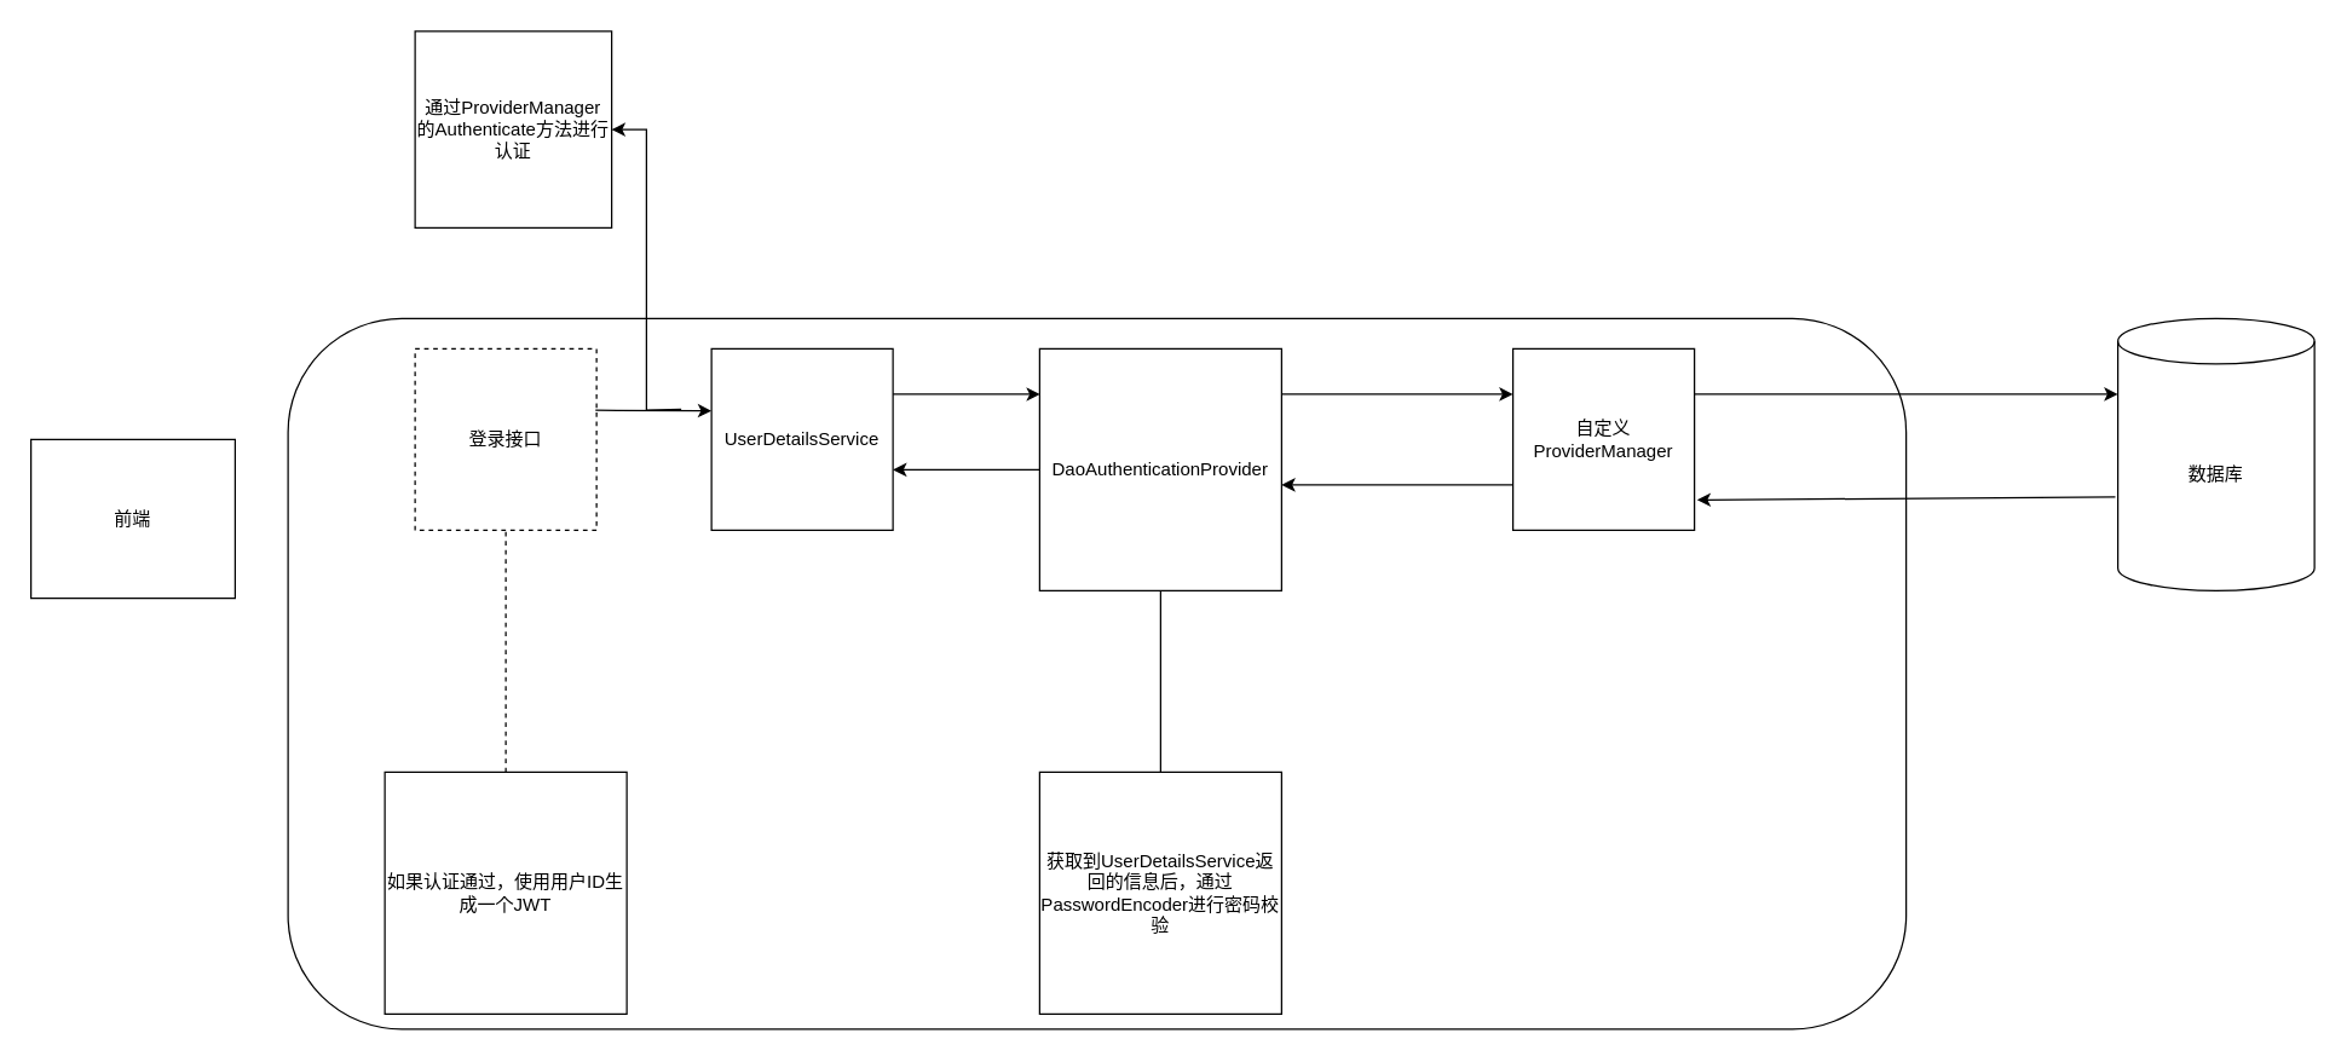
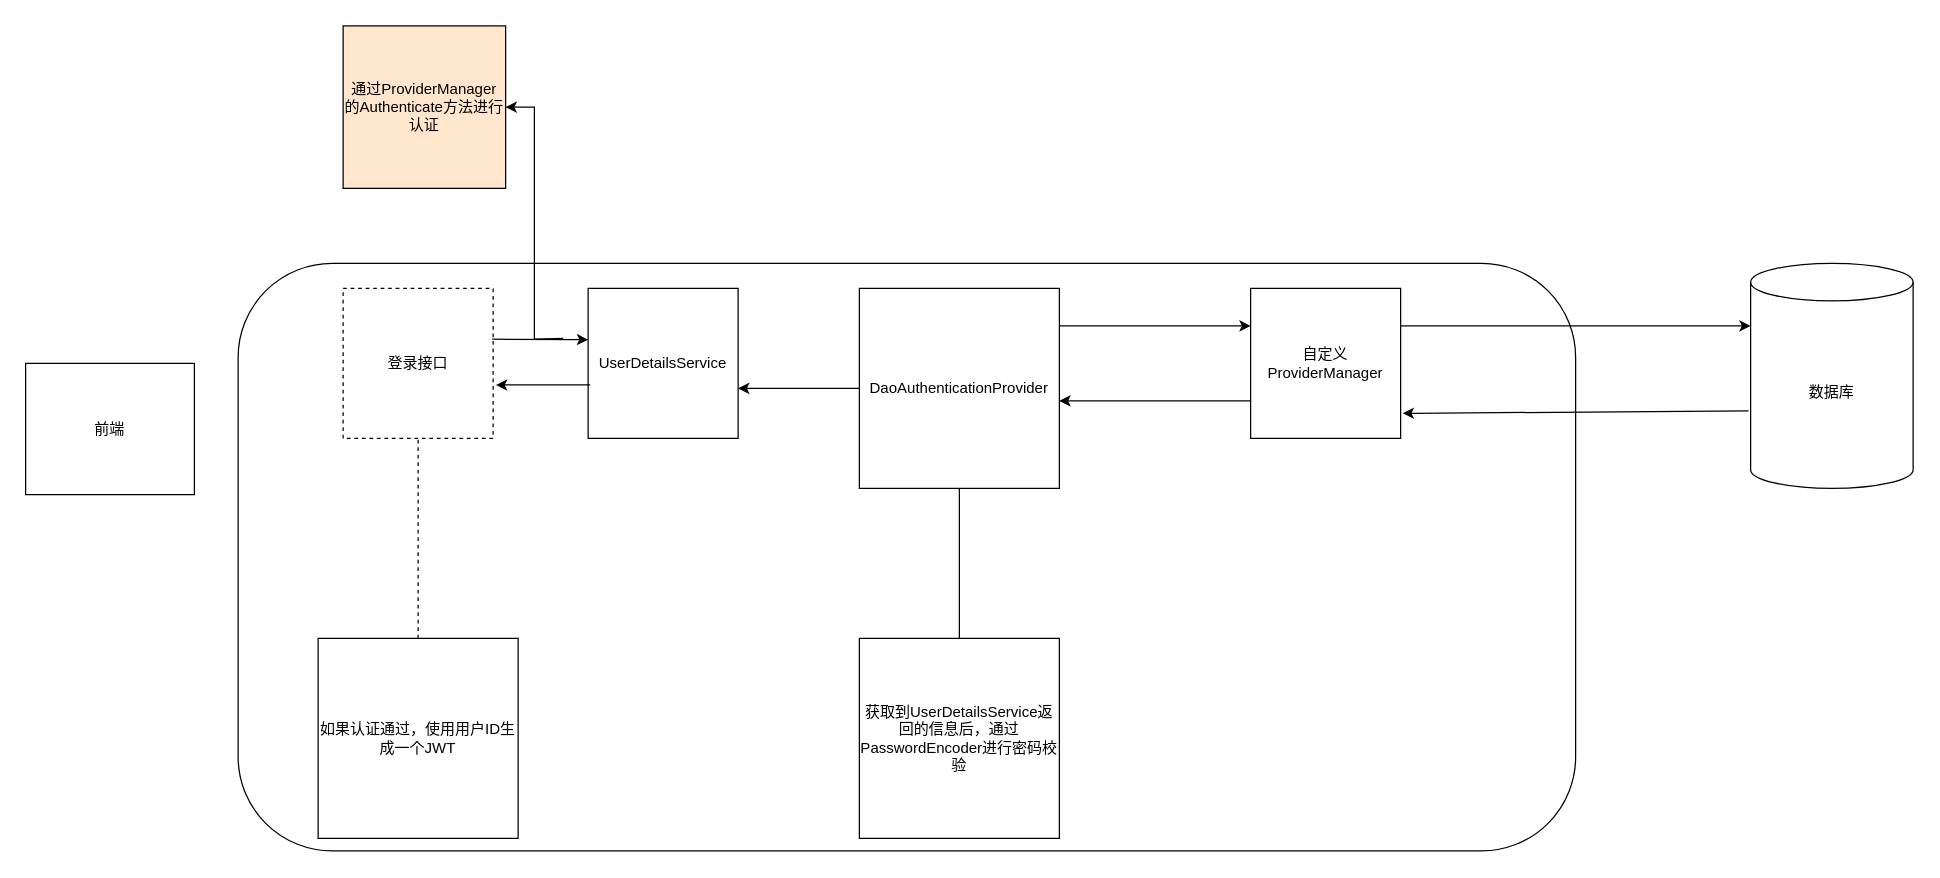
- <mxCell id="22" value="通过ProviderManager的Authenticate方法进行认证" style="whiteSpace=wrap;html=1;aspect=fixed;" vertex="1" parent="1"><mxGeometry x="274" y="20" width="130" height="130" as="geometry" /></mxCell>
+ <mxCell id="22" value="通过ProviderManager的Authenticate方法进行认证" style="whiteSpace=wrap;html=1;aspect=fixed;fillColor=#ffe6cc;" vertex="1" parent="1"><mxGeometry x="274" y="20" width="130" height="130" as="geometry" /></mxCell>
- <mxCell id="14" value="" style="endArrow=classic;html=1;rounded=0;exitX=1;exitY=0.25;exitDx=0;exitDy=0;entryX=0.002;entryY=0.188;entryDx=0;entryDy=0;entryPerimeter=0;" edge="1" parent="1" source="6" target="7"><mxGeometry width="50" height="50" relative="1" as="geometry"><mxPoint x="403" y="281" as="sourcePoint" /><mxPoint x="480" y="281" as="targetPoint" /></mxGeometry></mxCell>
+ <mxCell id="18" value="" style="endArrow=classic;html=1;rounded=0;entryX=1.019;entryY=0.644;entryDx=0;entryDy=0;entryPerimeter=0;exitX=0.014;exitY=0.644;exitDx=0;exitDy=0;exitPerimeter=0;" edge="1" parent="1" source="6" target="5"><mxGeometry width="50" height="50" relative="1" as="geometry"><mxPoint x="440" y="430" as="sourcePoint" /><mxPoint x="490" y="380" as="targetPoint" /></mxGeometry></mxCell>
